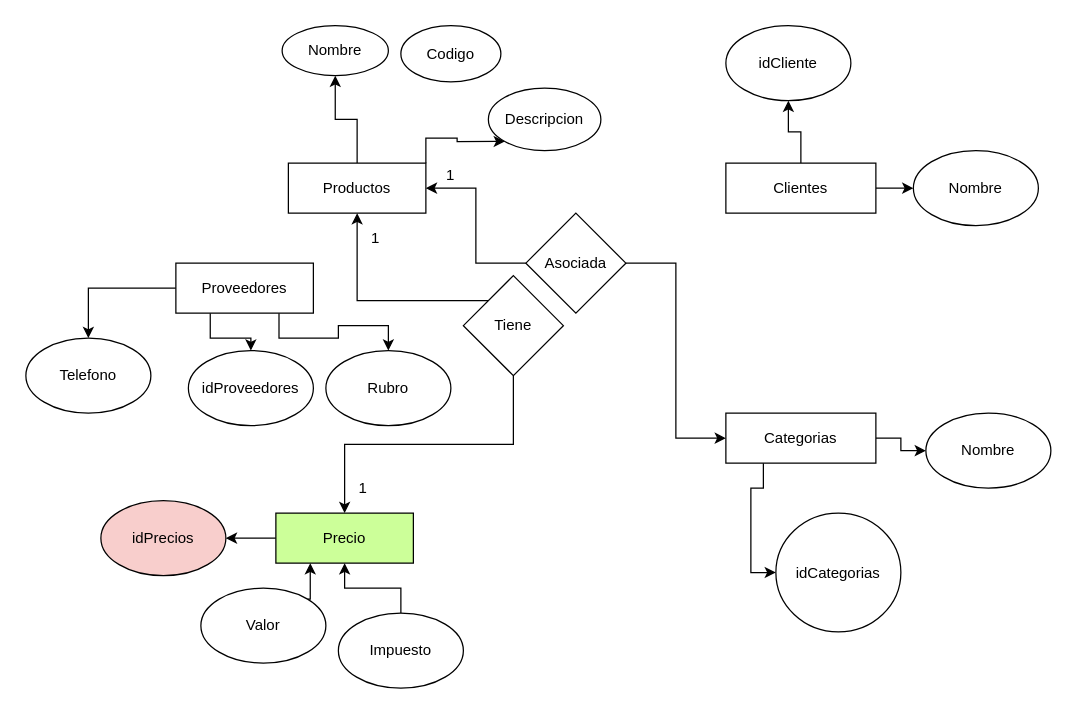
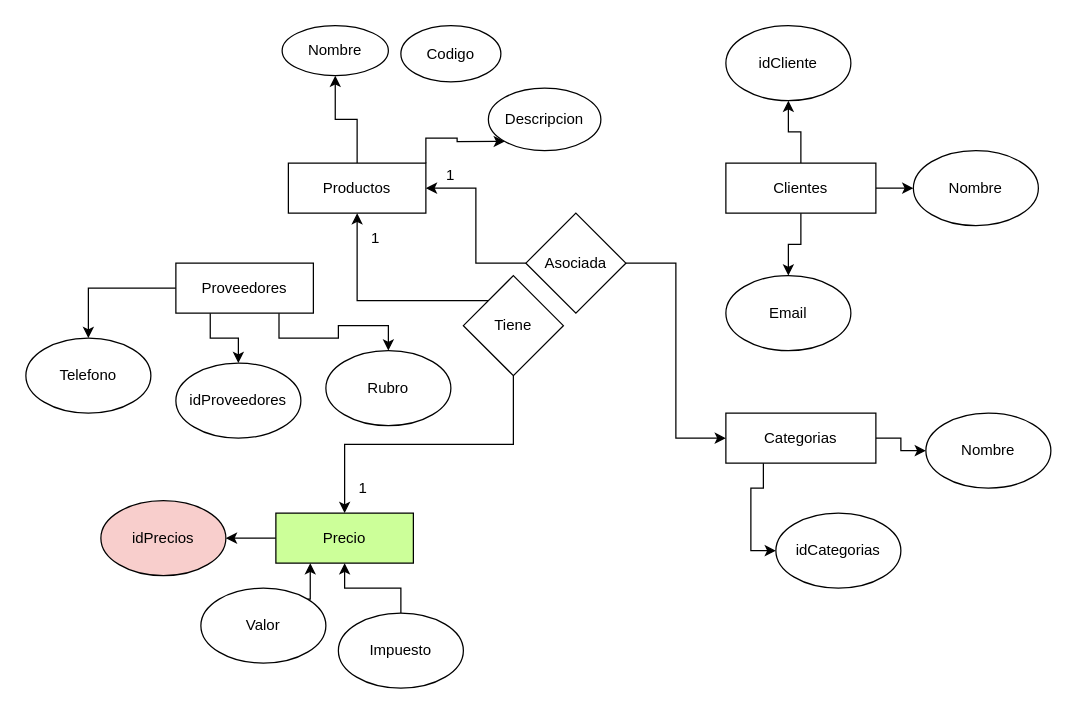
+ <mxCell id="17" style="edgeStyle=orthogonalEdgeStyle;rounded=0;orthogonalLoop=1;jettySize=auto;html=1;exitX=0.5;exitY=1;exitDx=0;exitDy=0;entryX=0.5;entryY=0;entryDx=0;entryDy=0;" edge="1" parent="1" source="18" target="19"><mxGeometry relative="1" as="geometry" /></mxCell>
+ <mxCell id="19" value="Email" style="ellipse;whiteSpace=wrap;html=1;" vertex="1" parent="1"><mxGeometry x="580" y="220" width="100" height="60" as="geometry" /></mxCell>
- <mxCell id="14" value="idProveedores" style="ellipse;whiteSpace=wrap;html=1;" vertex="1" parent="1"><mxGeometry x="150" y="280" width="100" height="60" as="geometry" /></mxCell>
+ <mxCell id="14" value="idProveedores" style="ellipse;whiteSpace=wrap;html=1;" vertex="1" parent="1"><mxGeometry x="140" y="290" width="100" height="60" as="geometry" /></mxCell>
- <mxCell id="25" value="idCategorias" style="ellipse;whiteSpace=wrap;html=1;" vertex="1" parent="1"><mxGeometry x="620" y="410" width="100" height="95" as="geometry" /></mxCell>
+ <mxCell id="25" value="idCategorias" style="ellipse;whiteSpace=wrap;html=1;" vertex="1" parent="1"><mxGeometry x="620" y="410" width="100" height="60" as="geometry" /></mxCell>
